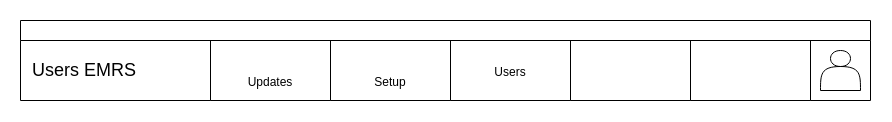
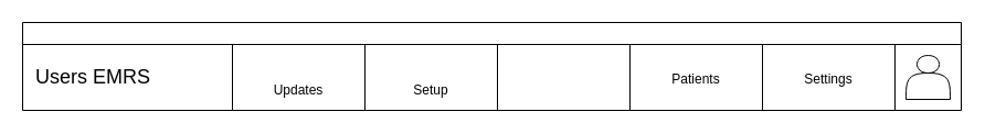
- <mxCell id="16" value="&lt;font style=&quot;font-size: 12px&quot;&gt;Users&lt;/font&gt;" style="text;html=1;strokeColor=none;fillColor=none;align=center;verticalAlign=middle;whiteSpace=wrap;rounded=0;fontSize=18;" vertex="1" parent="1"><mxGeometry x="460" y="55" width="100" height="30" as="geometry" /></mxCell>
+ <mxCell id="17" value="&lt;font style=&quot;font-size: 12px&quot;&gt;Patients&lt;/font&gt;" style="text;html=1;strokeColor=none;fillColor=none;align=center;verticalAlign=middle;whiteSpace=wrap;rounded=0;fontSize=18;" vertex="1" parent="1"><mxGeometry x="580" y="55" width="100" height="30" as="geometry" /></mxCell>
+ <mxCell id="18" value="&lt;font style=&quot;font-size: 12px&quot;&gt;Settings&lt;/font&gt;" style="text;html=1;strokeColor=none;fillColor=none;align=center;verticalAlign=middle;whiteSpace=wrap;rounded=0;fontSize=18;" vertex="1" parent="1"><mxGeometry x="700" y="55" width="100" height="30" as="geometry" /></mxCell>
